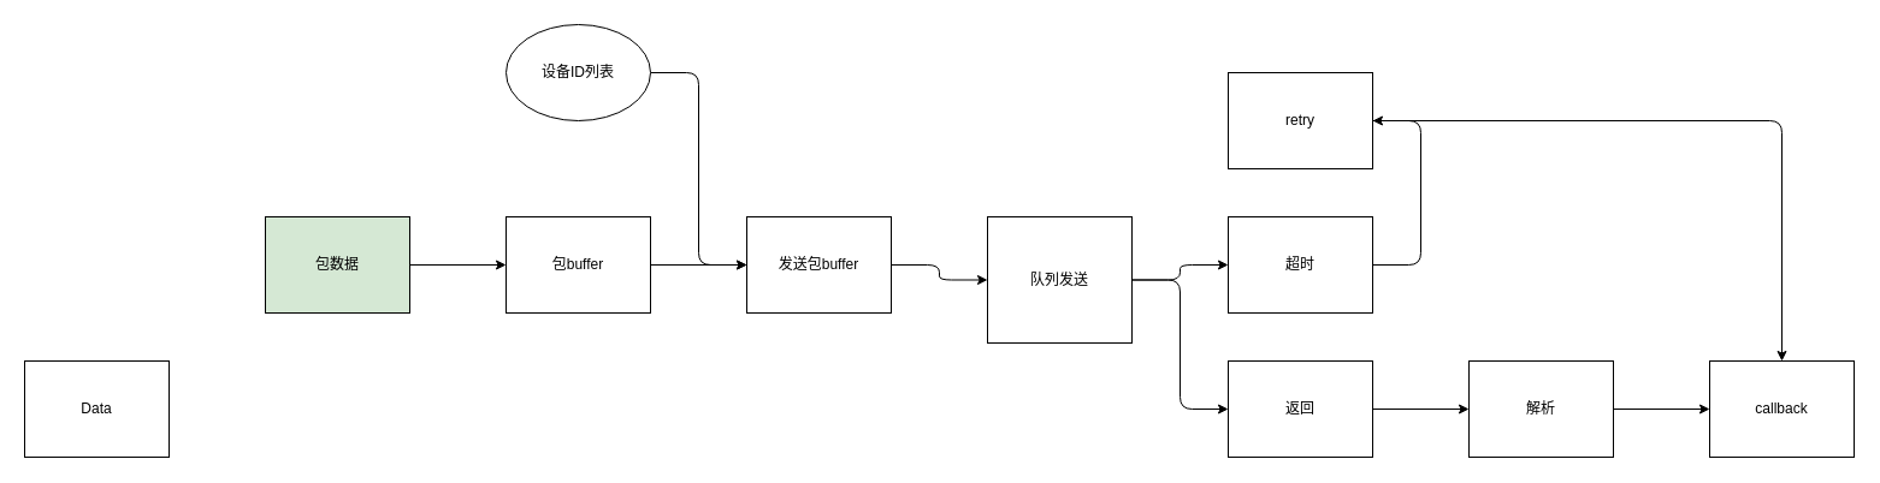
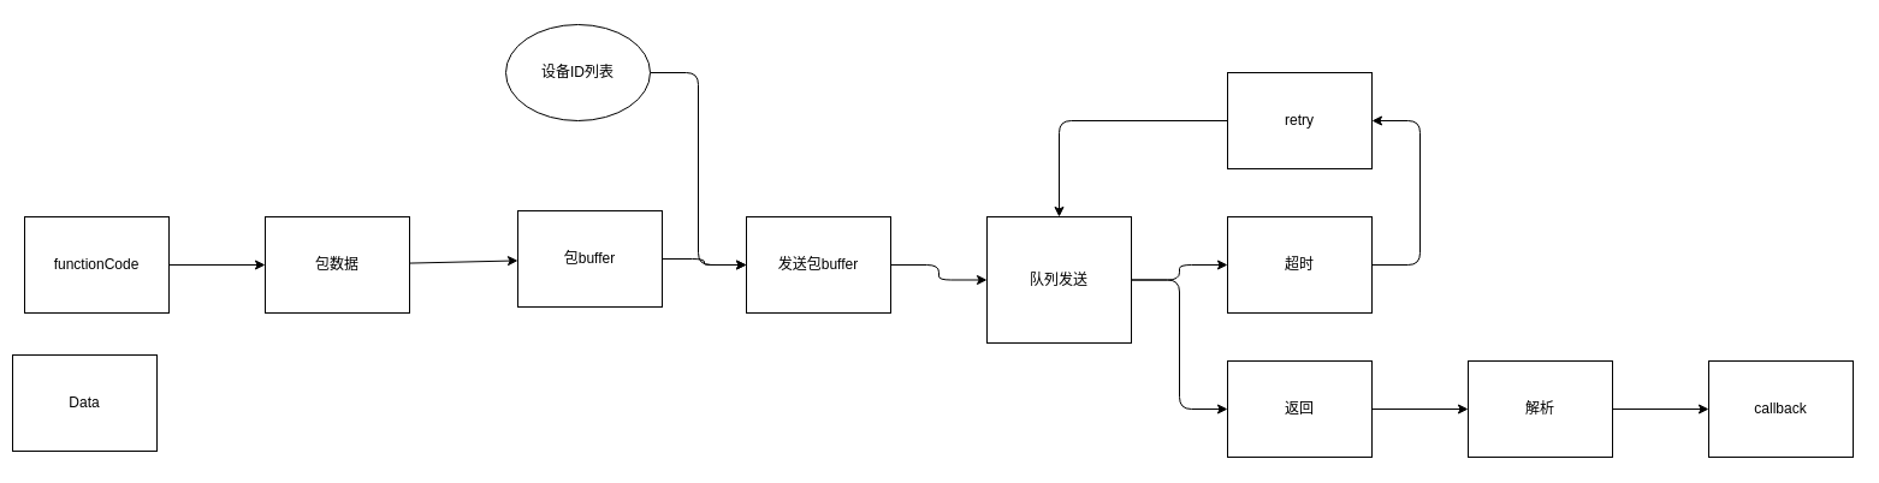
- <mxCell id="17" style="edgeStyle=orthogonalEdgeStyle;html=1;" parent="1" source="18" target="21" edge="1"><mxGeometry relative="1" as="geometry" /></mxCell>
+ <mxCell id="17" style="edgeStyle=orthogonalEdgeStyle;html=1;entryX=0.5;entryY=0;entryDx=0;entryDy=0;" parent="1" source="18" target="12" edge="1"><mxGeometry relative="1" as="geometry" /></mxCell>
+ <mxCell id="23" value="functionCode" style="rounded=0;whiteSpace=wrap;html=1;" vertex="1" parent="1"><mxGeometry x="20" y="180" width="120" height="80" as="geometry" /></mxCell>
+ <mxCell id="22" style="edgeStyle=none;html=1;" edge="1" parent="1" source="23" target="7"><mxGeometry relative="1" as="geometry" /></mxCell>
- <mxCell id="7" value="包数据" style="rounded=0;whiteSpace=wrap;html=1;fillColor=#d5e8d4;" parent="1" vertex="1"><mxGeometry x="220" y="180" width="120" height="80" as="geometry" /></mxCell>
+ <mxCell id="7" value="包数据" style="rounded=0;whiteSpace=wrap;html=1;" parent="1" vertex="1"><mxGeometry x="220" y="180" width="120" height="80" as="geometry" /></mxCell>
- <mxCell id="5" value="包buffer" style="rounded=0;whiteSpace=wrap;html=1;" parent="1" vertex="1"><mxGeometry x="420" y="180" width="120" height="80" as="geometry" /></mxCell>
+ <mxCell id="5" value="包buffer" style="rounded=0;whiteSpace=wrap;html=1;" parent="1" vertex="1"><mxGeometry x="430" y="175" width="120" height="80" as="geometry" /></mxCell>
- <mxCell id="24" value="Data" style="rounded=0;whiteSpace=wrap;html=1;" vertex="1" parent="1"><mxGeometry x="20" y="300" width="120" height="80" as="geometry" /></mxCell>
+ <mxCell id="24" value="Data" style="rounded=0;whiteSpace=wrap;html=1;" vertex="1" parent="1"><mxGeometry x="10" y="295" width="120" height="80" as="geometry" /></mxCell>
